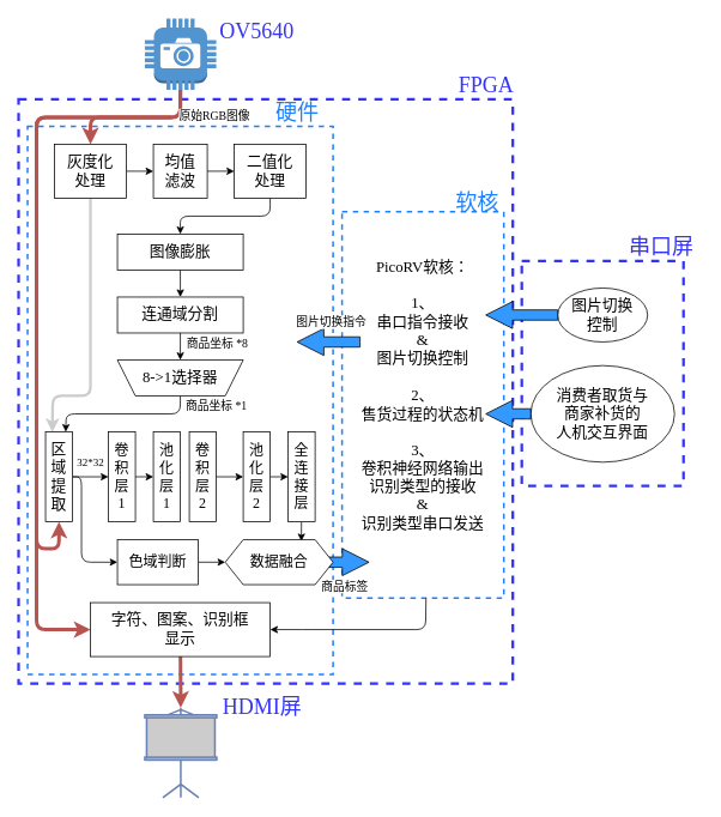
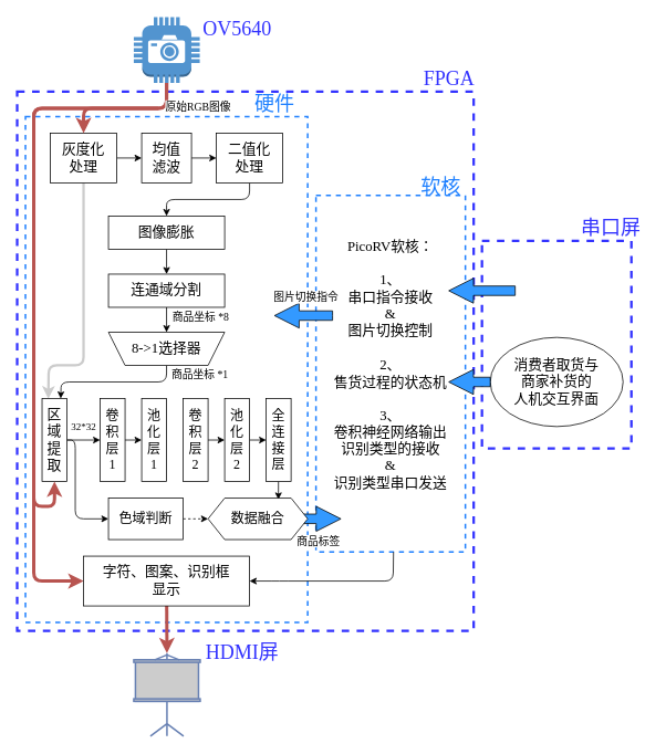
- <mxCell id="25" value="图片切换&lt;br&gt;控制" style="ellipse;whiteSpace=wrap;html=1;fontFamily=宋体;fontSource=https%3A%2F%2Ffonts.googleapis.com%2Fcss%3Ffamily%3D%25E5%25AE%258B%25E4%25BD%2593;fontSize=17;" parent="1" vertex="1"><mxGeometry x="620" y="320" width="100" height="60" as="geometry" /></mxCell>
- <mxCell id="44" value="&lt;font style=&quot;font-size: 16px&quot;&gt;卷积层&lt;br&gt;2&lt;/font&gt;" style="rounded=0;whiteSpace=wrap;html=1;fontFamily=宋体;fontSource=https%3A%2F%2Ffonts.googleapis.com%2Fcss%3Ffamily%3D%25E5%25AE%258B%25E4%25BD%2593;fontSize=14;" parent="1" vertex="1"><mxGeometry x="210" y="480" width="30" height="100" as="geometry" /></mxCell>
+ <mxCell id="44" value="&lt;font style=&quot;font-size: 16px&quot;&gt;卷积层&lt;br&gt;2&lt;/font&gt;" style="rounded=0;whiteSpace=wrap;html=1;fontFamily=宋体;fontSource=https%3A%2F%2Ffonts.googleapis.com%2Fcss%3Ffamily%3D%25E5%25AE%258B%25E4%25BD%2593;fontSize=14;" parent="1" vertex="1"><mxGeometry x="220" y="480" width="30" height="100" as="geometry" /></mxCell>
- <mxCell id="55" style="edgeStyle=none;html=1;fontFamily=宋体;fontSource=https%3A%2F%2Ffonts.googleapis.com%2Fcss%3Ffamily%3D%25E5%25AE%258B%25E4%25BD%2593;" edge="1" parent="1" source="56" target="58"><mxGeometry relative="1" as="geometry" /></mxCell>
+ <mxCell id="55" style="edgeStyle=none;html=1;fontFamily=宋体;fontSource=https%3A%2F%2Ffonts.googleapis.com%2Fcss%3Ffamily%3D%25E5%25AE%258B%25E4%25BD%2593;dashed=1;" edge="1" parent="1" source="56" target="58"><mxGeometry relative="1" as="geometry" /></mxCell>
